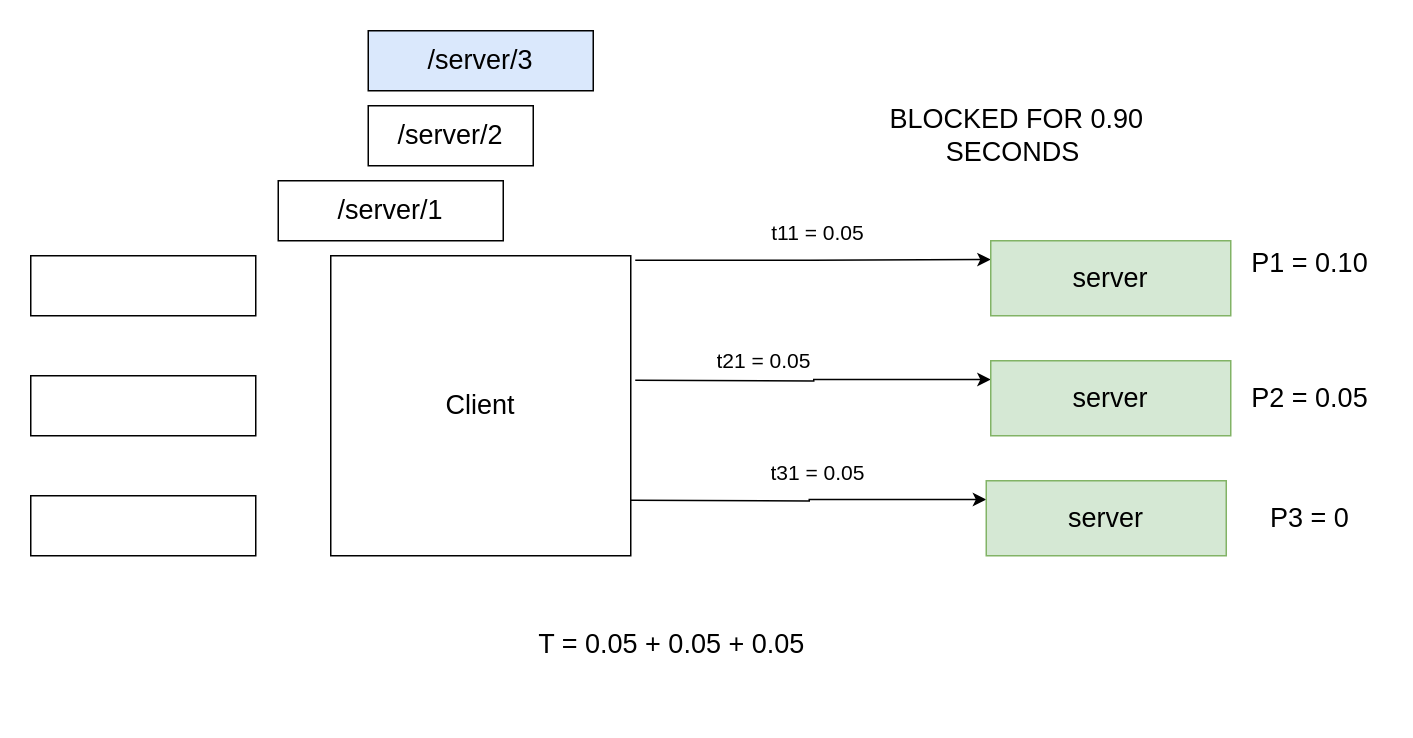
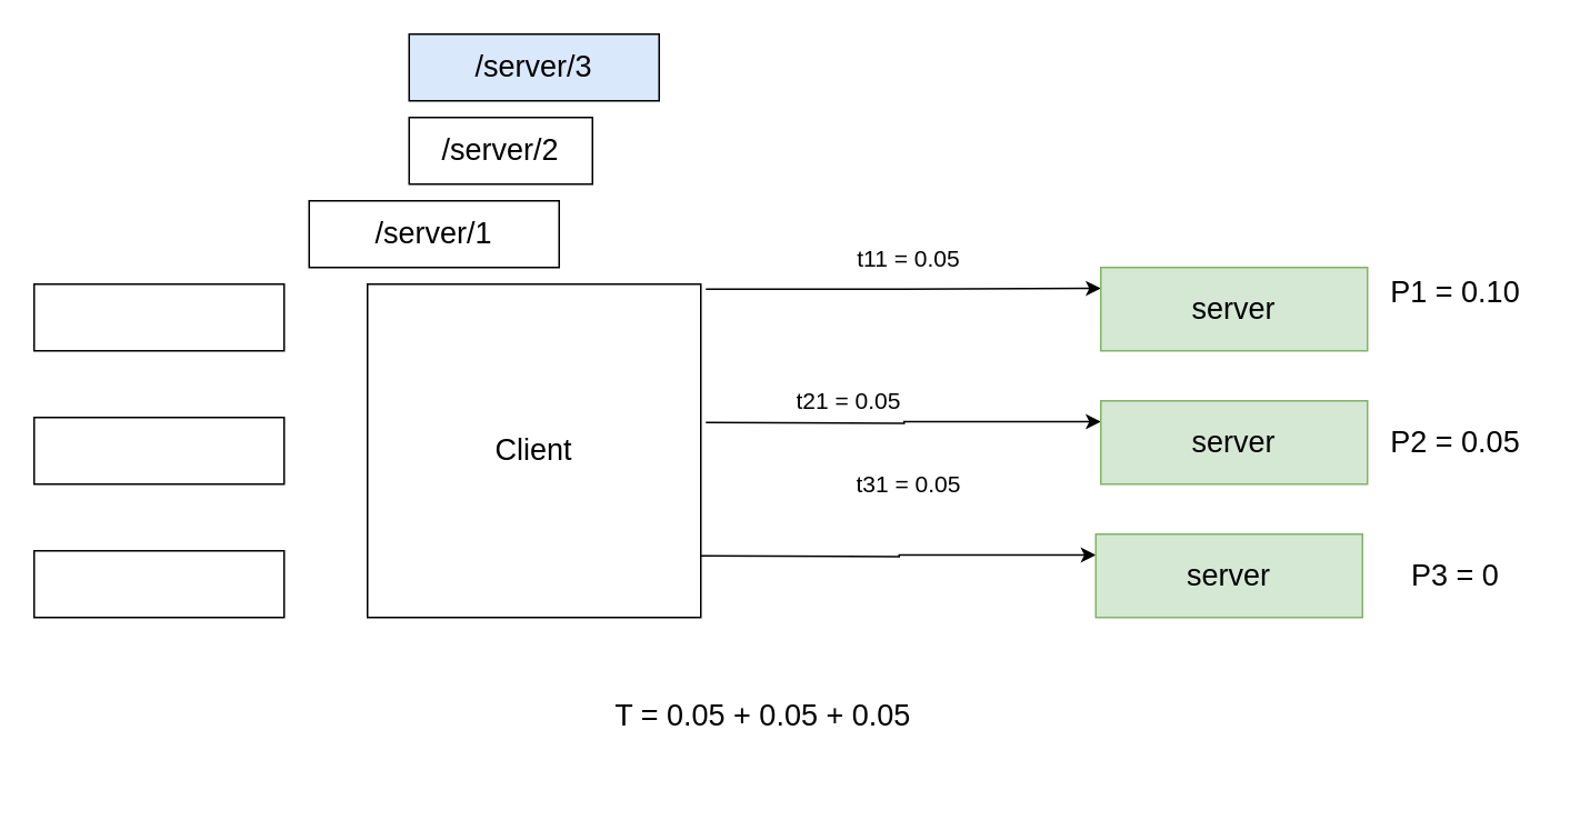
- <mxCell id="22" value="&lt;font style=&quot;font-size: 18px&quot;&gt;&amp;nbsp;BLOCKED FOR 0.90 SECONDS&lt;/font&gt;" style="text;html=1;strokeColor=none;fillColor=none;align=center;verticalAlign=middle;whiteSpace=wrap;overflow=hidden;" parent="1" vertex="1"><mxGeometry x="580" y="55" width="190" height="70" as="geometry" /></mxCell>
- <mxCell id="18" value="&lt;font style=&quot;font-size: 14px&quot;&gt;t31 = 0.05&lt;/font&gt;" style="text;html=1;strokeColor=none;fillColor=none;align=center;verticalAlign=middle;whiteSpace=wrap;overflow=hidden;" parent="1" vertex="1"><mxGeometry x="500" y="300" width="90" height="30" as="geometry" /></mxCell>
+ <mxCell id="18" value="&lt;font style=&quot;font-size: 14px&quot;&gt;t31 = 0.05&lt;/font&gt;" style="text;html=1;strokeColor=none;fillColor=none;align=center;verticalAlign=middle;whiteSpace=wrap;overflow=hidden;" parent="1" vertex="1"><mxGeometry x="500" y="275" width="90" height="30" as="geometry" /></mxCell>
- <mxCell id="8" value="&lt;font style=&quot;font-size: 18px&quot;&gt;T = 0.05 + 0.05 + 0.05&amp;nbsp;&lt;br&gt;&lt;br&gt;&lt;/font&gt;" style="text;html=1;strokeColor=none;fillColor=none;align=center;verticalAlign=middle;whiteSpace=wrap;overflow=hidden;" parent="1" vertex="1"><mxGeometry x="10" y="410" width="880" height="60" as="geometry" /></mxCell>
+ <mxCell id="8" value="&lt;font style=&quot;font-size: 18px&quot;&gt;T = 0.05 + 0.05 + 0.05&amp;nbsp;&lt;br&gt;&lt;br&gt;&lt;/font&gt;" style="text;html=1;strokeColor=none;fillColor=none;align=center;verticalAlign=middle;whiteSpace=wrap;overflow=hidden;" parent="1" vertex="1"><mxGeometry x="20" y="410" width="880" height="60" as="geometry" /></mxCell>
